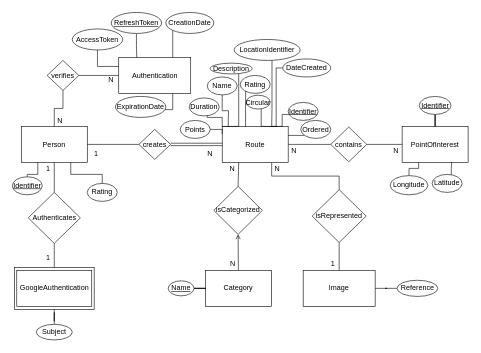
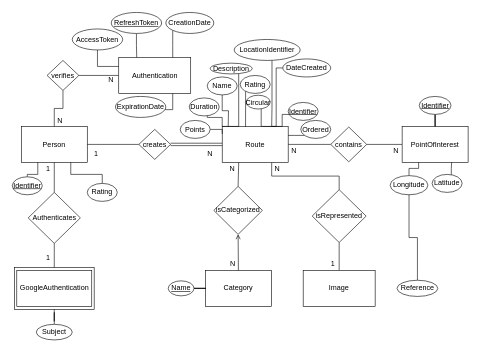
- <mxCell id="68" style="edgeStyle=orthogonalEdgeStyle;rounded=0;orthogonalLoop=1;jettySize=auto;html=1;entryX=1;entryY=0.5;entryDx=0;entryDy=0;endArrow=none;endFill=0;" edge="1" parent="1" source="69" target="53"><mxGeometry relative="1" as="geometry" /></mxCell>
+ <mxCell id="68" style="edgeStyle=orthogonalEdgeStyle;rounded=0;orthogonalLoop=1;jettySize=auto;html=1;endArrow=none;endFill=0;" edge="1" parent="1" source="69" target="66"><mxGeometry relative="1" as="geometry" /></mxCell>
